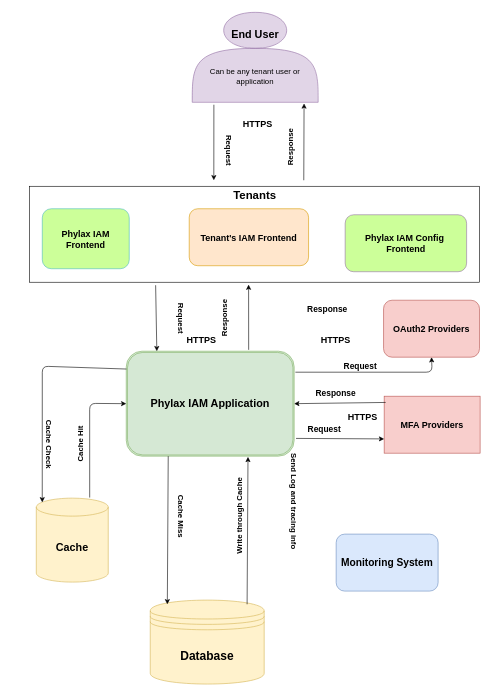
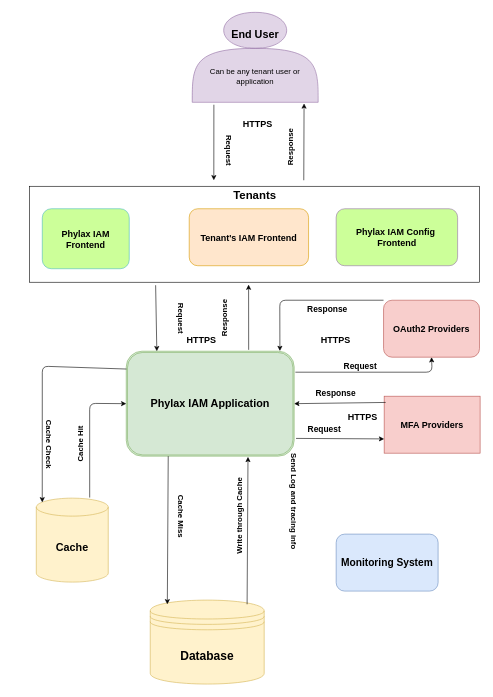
- <mxCell id="30" value="&lt;font style=&quot;font-size: 15px;&quot;&gt;&lt;b style=&quot;&quot;&gt;Phylax IAM Config&amp;nbsp;&lt;/b&gt;&lt;/font&gt;&lt;div&gt;&lt;font style=&quot;font-size: 15px;&quot;&gt;&lt;b style=&quot;&quot;&gt;Frontend&lt;/b&gt;&lt;/font&gt;&lt;/div&gt;" style="rounded=1;whiteSpace=wrap;html=1;fillColor=#CCFF99;strokeColor=#9673a6;" parent="1" vertex="1"><mxGeometry x="575" y="357.5" width="202.5" height="95" as="geometry" /></mxCell>
+ <mxCell id="30" value="&lt;font style=&quot;font-size: 15px;&quot;&gt;&lt;b style=&quot;&quot;&gt;Phylax IAM Config&amp;nbsp;&lt;/b&gt;&lt;/font&gt;&lt;div&gt;&lt;font style=&quot;font-size: 15px;&quot;&gt;&lt;b style=&quot;&quot;&gt;Frontend&lt;/b&gt;&lt;/font&gt;&lt;/div&gt;" style="rounded=1;whiteSpace=wrap;html=1;fillColor=#CCFF99;strokeColor=#9673a6;" parent="1" vertex="1"><mxGeometry x="560" y="347.5" width="202.5" height="95" as="geometry" /></mxCell>
+ <mxCell id="36" style="edgeStyle=none;html=1;exitX=0;exitY=0;exitDx=0;exitDy=0;entryX=0.915;entryY=-0.002;entryDx=0;entryDy=0;entryPerimeter=0;" parent="1" source="33" target="6" edge="1"><mxGeometry relative="1" as="geometry"><Array as="points"><mxPoint x="466" y="500" /></Array></mxGeometry></mxCell>
